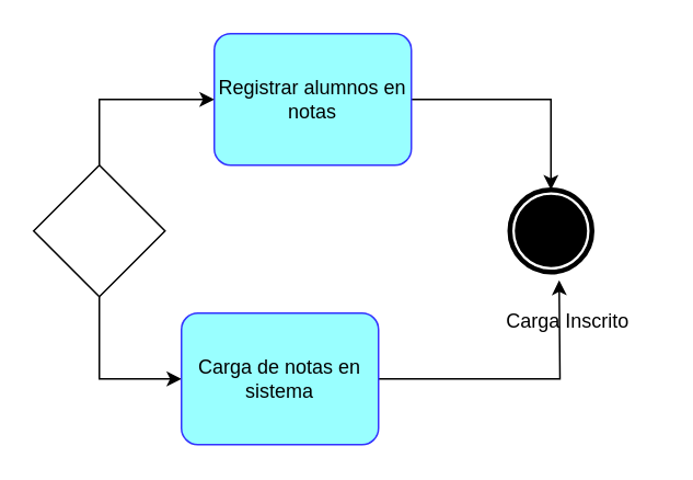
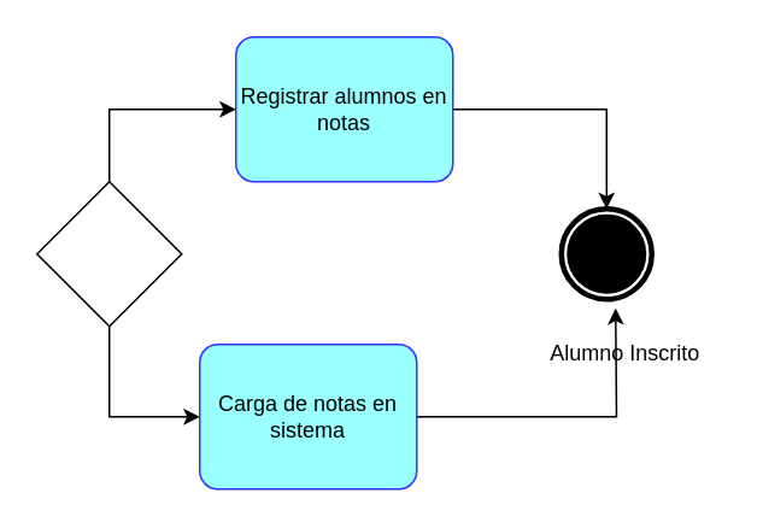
- <mxCell id="10" value="Carga Inscrito" style="text;html=1;align=center;verticalAlign=middle;resizable=0;points=[];autosize=1;strokeColor=none;fillColor=none;" vertex="1" parent="1"><mxGeometry x="290" y="180" width="110" height="30" as="geometry" /></mxCell>
+ <mxCell id="10" value="Alumno Inscrito" style="text;html=1;align=center;verticalAlign=middle;resizable=0;points=[];autosize=1;strokeColor=none;fillColor=none;" vertex="1" parent="1"><mxGeometry x="290" y="180" width="110" height="30" as="geometry" /></mxCell>
